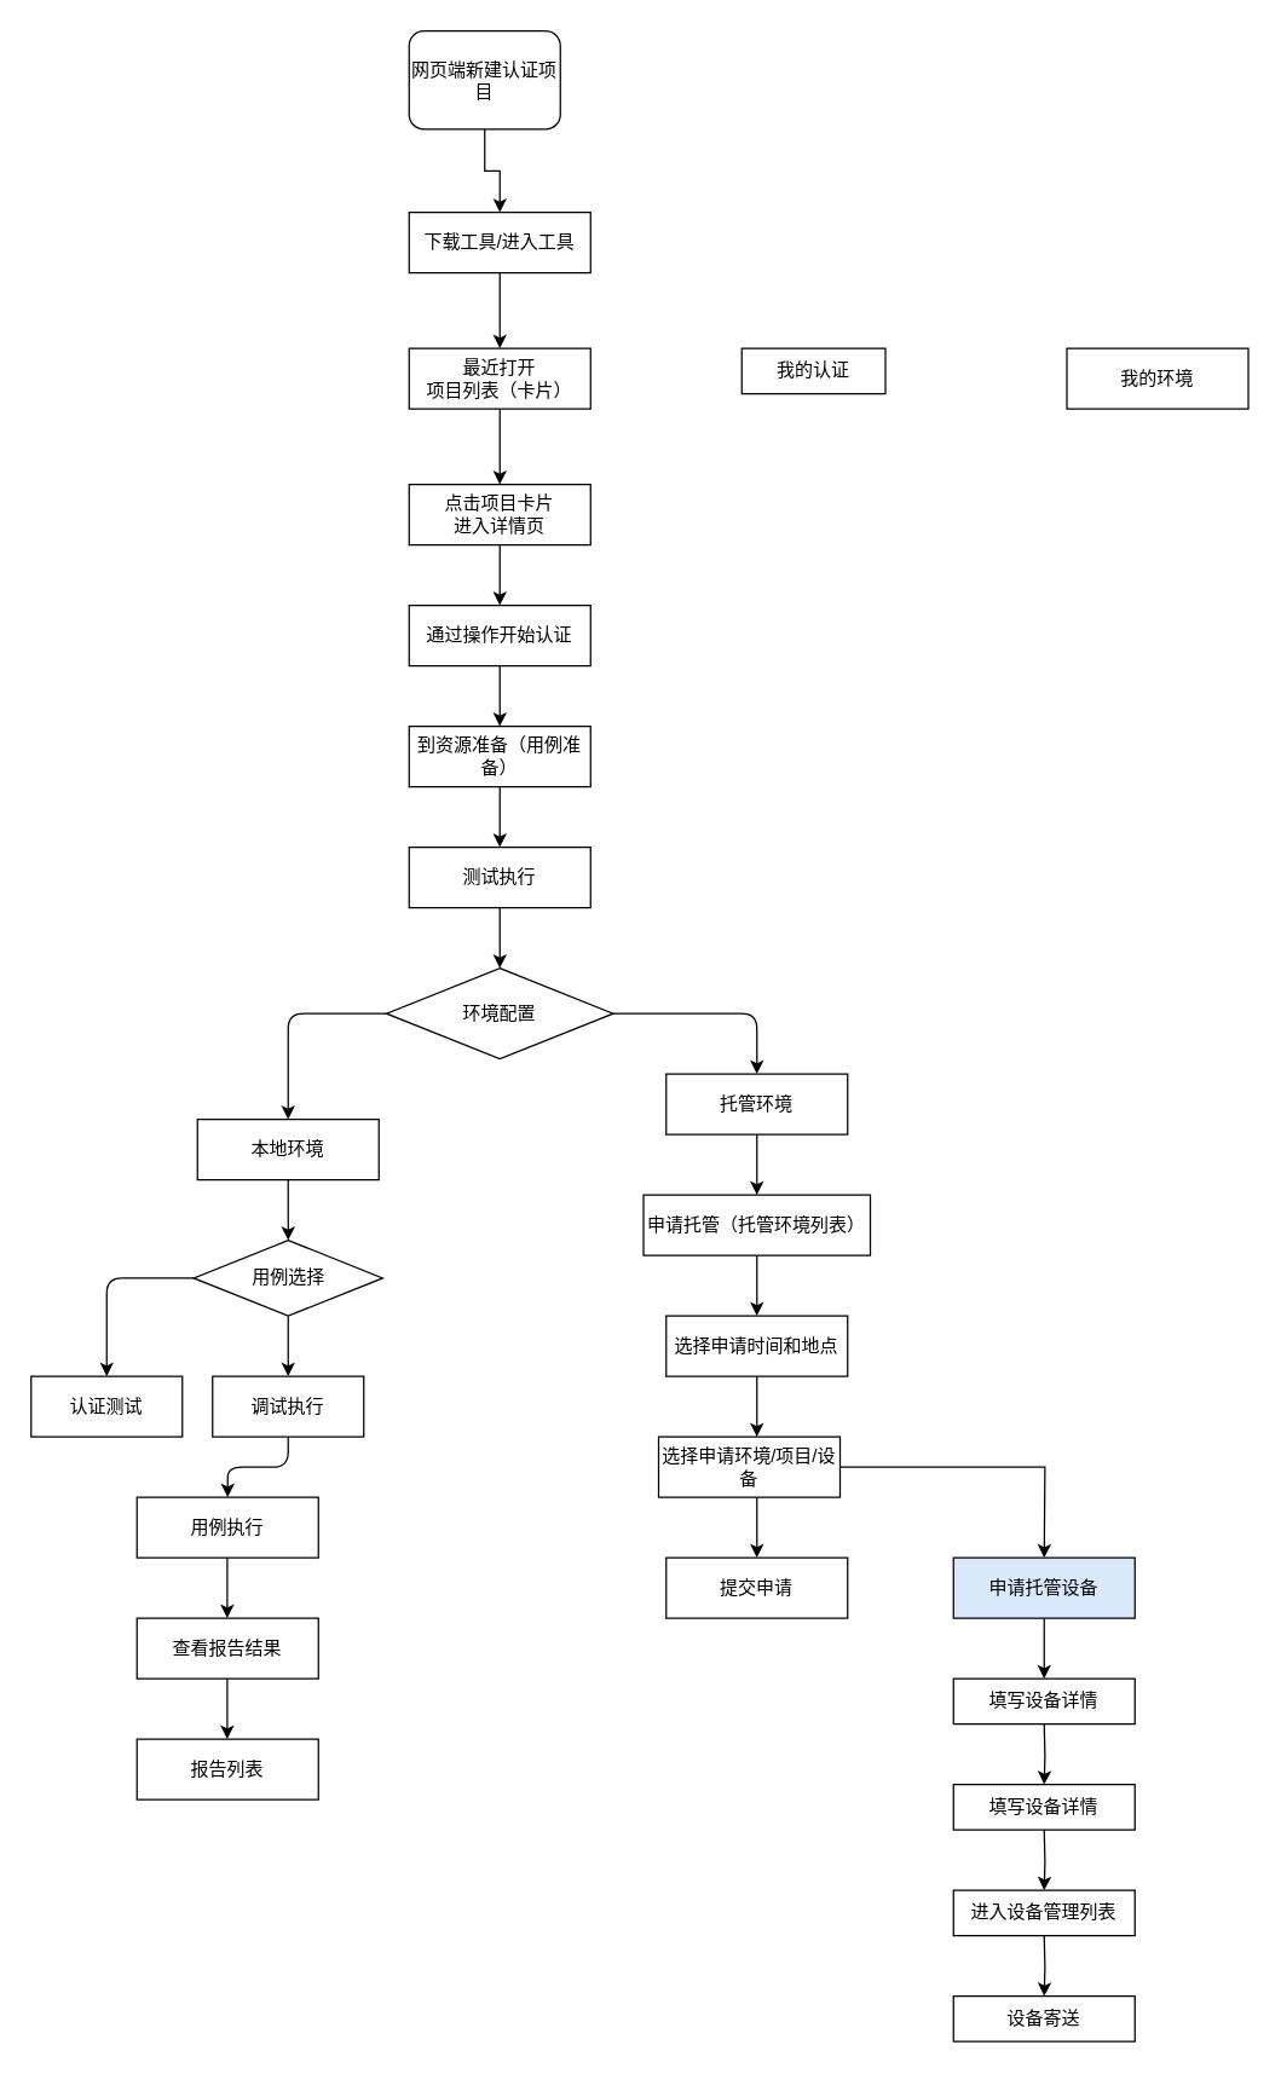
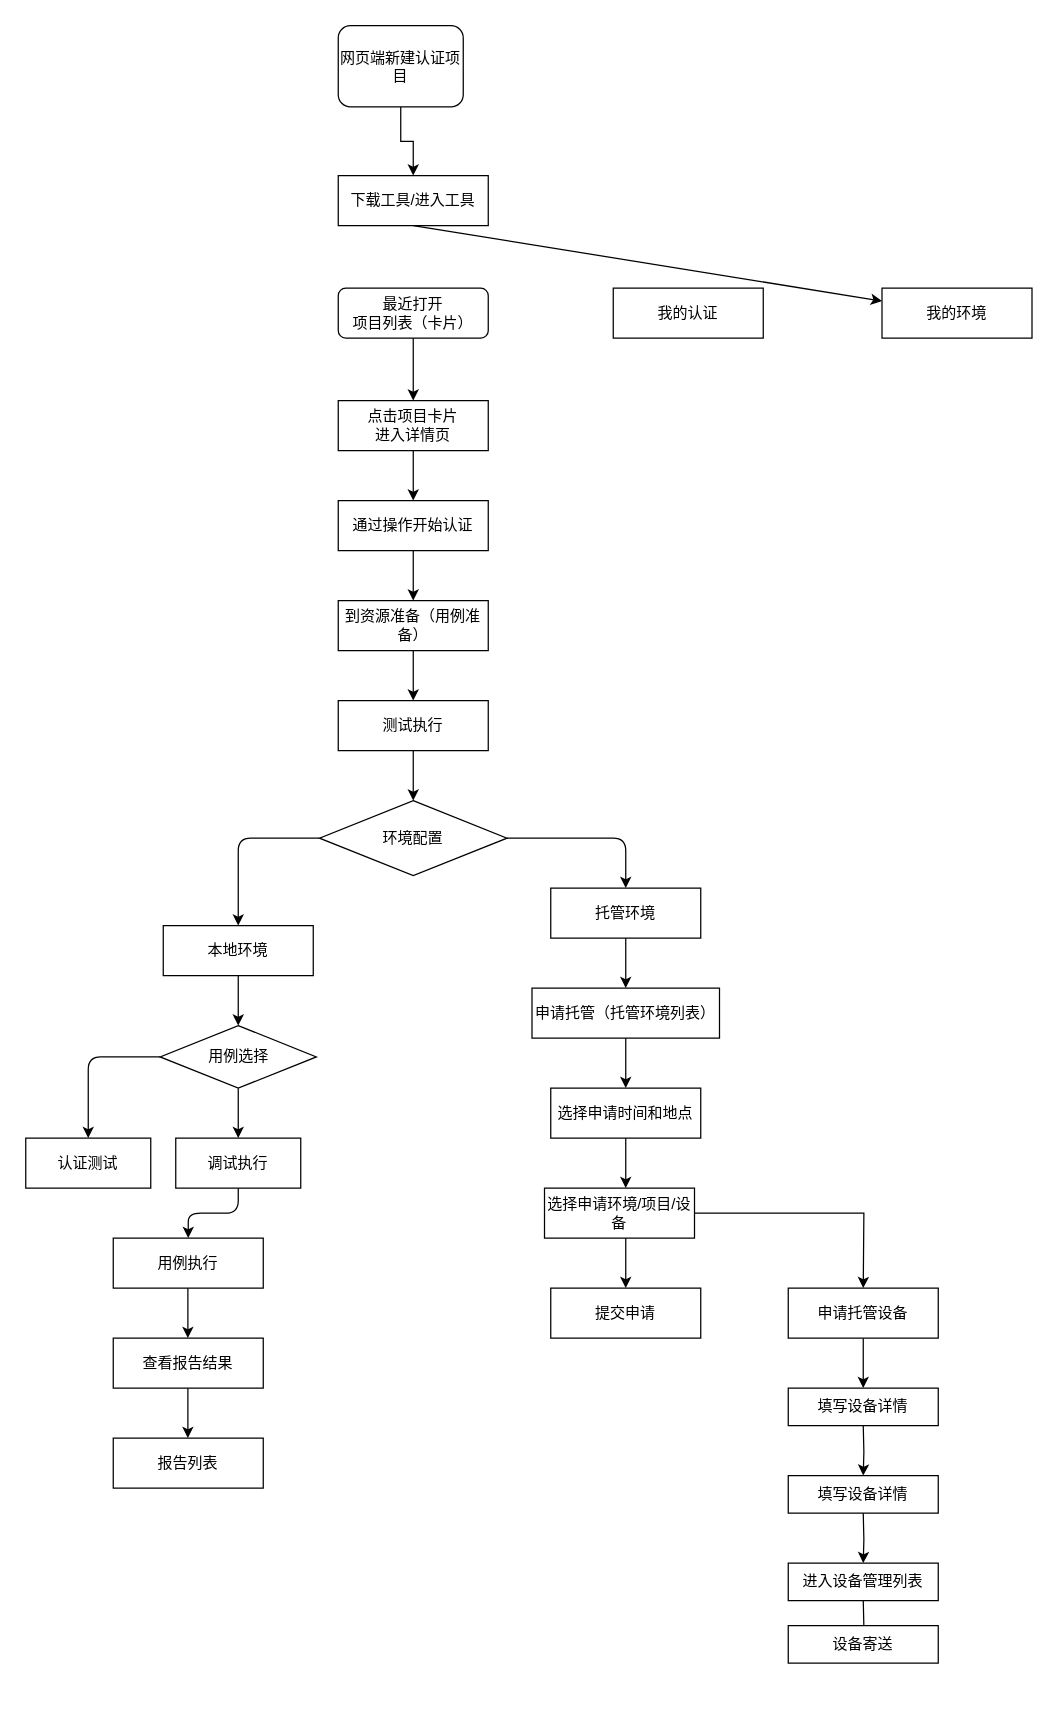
- <mxCell id="52" value="" style="endArrow=classic;html=1;exitX=0.5;exitY=1;exitDx=0;exitDy=0;" edge="1" parent="1" source="30" target="4"><mxGeometry width="50" height="50" relative="1" as="geometry"><mxPoint x="430" y="420" as="sourcePoint" /><mxPoint x="480" y="370" as="targetPoint" /></mxGeometry></mxCell>
+ <mxCell id="52" value="" style="endArrow=classic;html=1;exitX=0.5;exitY=1;exitDx=0;exitDy=0;" edge="1" parent="1" source="30" target="51"><mxGeometry width="50" height="50" relative="1" as="geometry"><mxPoint x="430" y="420" as="sourcePoint" /><mxPoint x="480" y="370" as="targetPoint" /></mxGeometry></mxCell>
- <mxCell id="29" value="我的认证" style="rounded=0;whiteSpace=wrap;html=1;" vertex="1" parent="1"><mxGeometry x="490" y="230" width="95" height="30" as="geometry" /></mxCell>
+ <mxCell id="29" value="我的认证" style="rounded=0;whiteSpace=wrap;html=1;" vertex="1" parent="1"><mxGeometry x="490" y="230" width="120" height="40" as="geometry" /></mxCell>
- <mxCell id="4" value="最近打开&lt;br&gt;项目列表（卡片）" style="rounded=0;whiteSpace=wrap;html=1;" vertex="1" parent="1"><mxGeometry x="270" y="230" width="120" height="40" as="geometry" /></mxCell>
+ <mxCell id="4" value="最近打开&lt;br&gt;项目列表（卡片）" style="whiteSpace=wrap;html=1;rounded=1;" vertex="1" parent="1"><mxGeometry x="270" y="230" width="120" height="40" as="geometry" /></mxCell>
- <mxCell id="43" value="申请托管设备" style="rounded=0;whiteSpace=wrap;html=1;fillColor=#dae8fc;" vertex="1" parent="1"><mxGeometry x="630" y="1030" width="120" height="40" as="geometry" /></mxCell>
+ <mxCell id="43" value="申请托管设备" style="rounded=0;whiteSpace=wrap;html=1;" vertex="1" parent="1"><mxGeometry x="630" y="1030" width="120" height="40" as="geometry" /></mxCell>
- <mxCell id="50" value="设备寄送" style="whiteSpace=wrap;html=1;rounded=0;" vertex="1" parent="1"><mxGeometry x="630" y="1320" width="120" height="30" as="geometry" /></mxCell>
+ <mxCell id="50" value="设备寄送" style="whiteSpace=wrap;html=1;rounded=0;" vertex="1" parent="1"><mxGeometry x="630" y="1300" width="120" height="30" as="geometry" /></mxCell>
